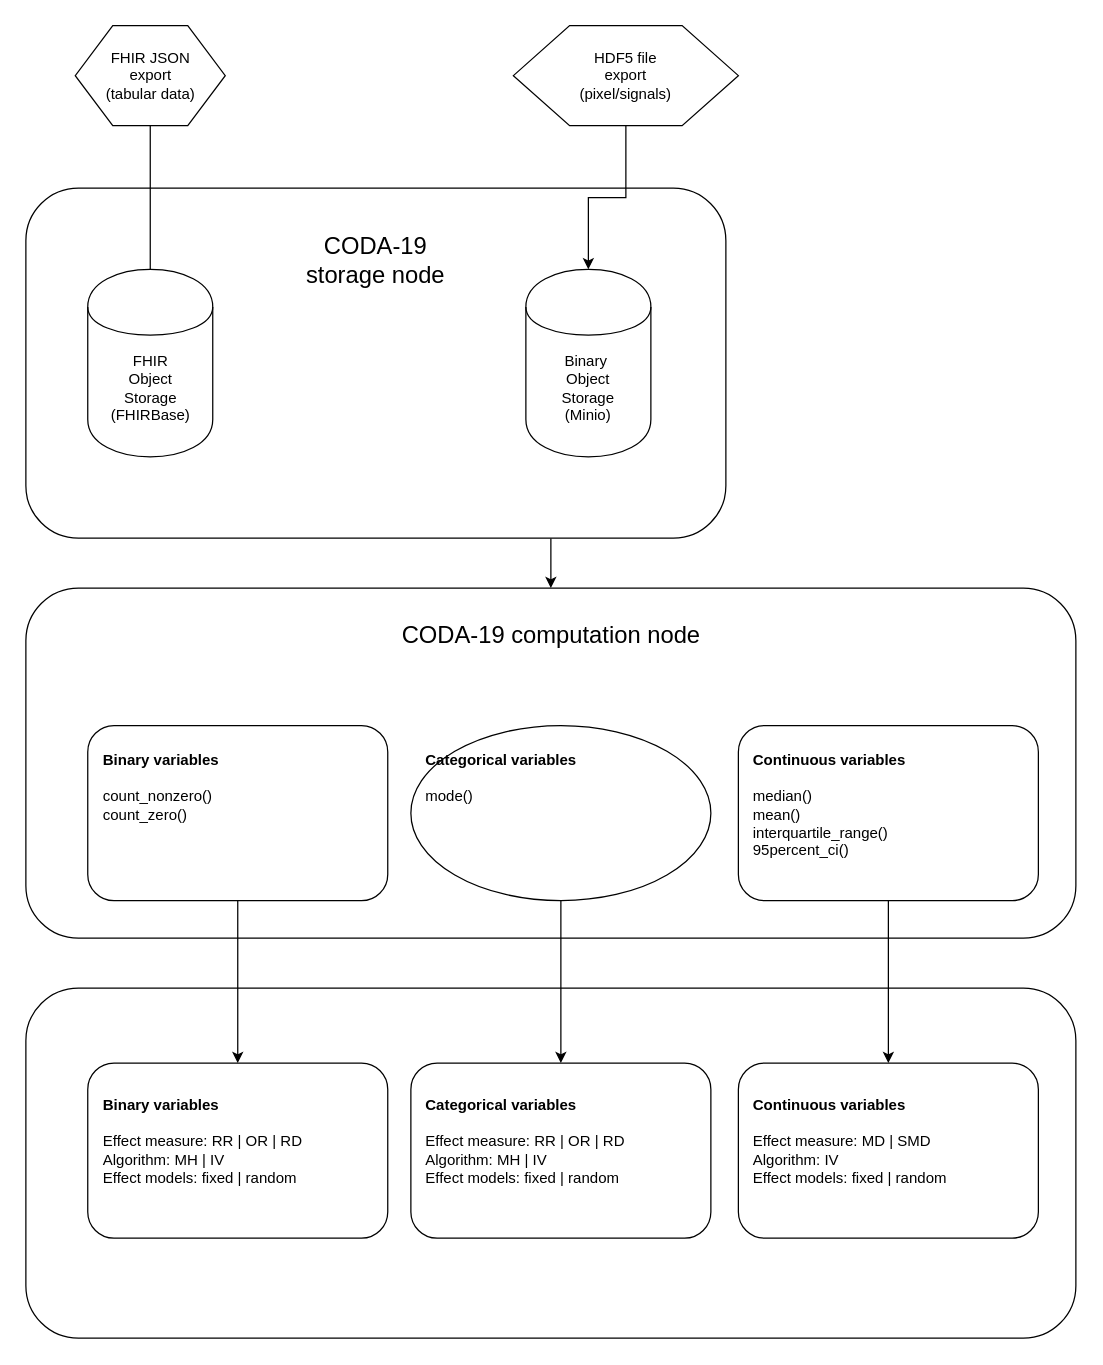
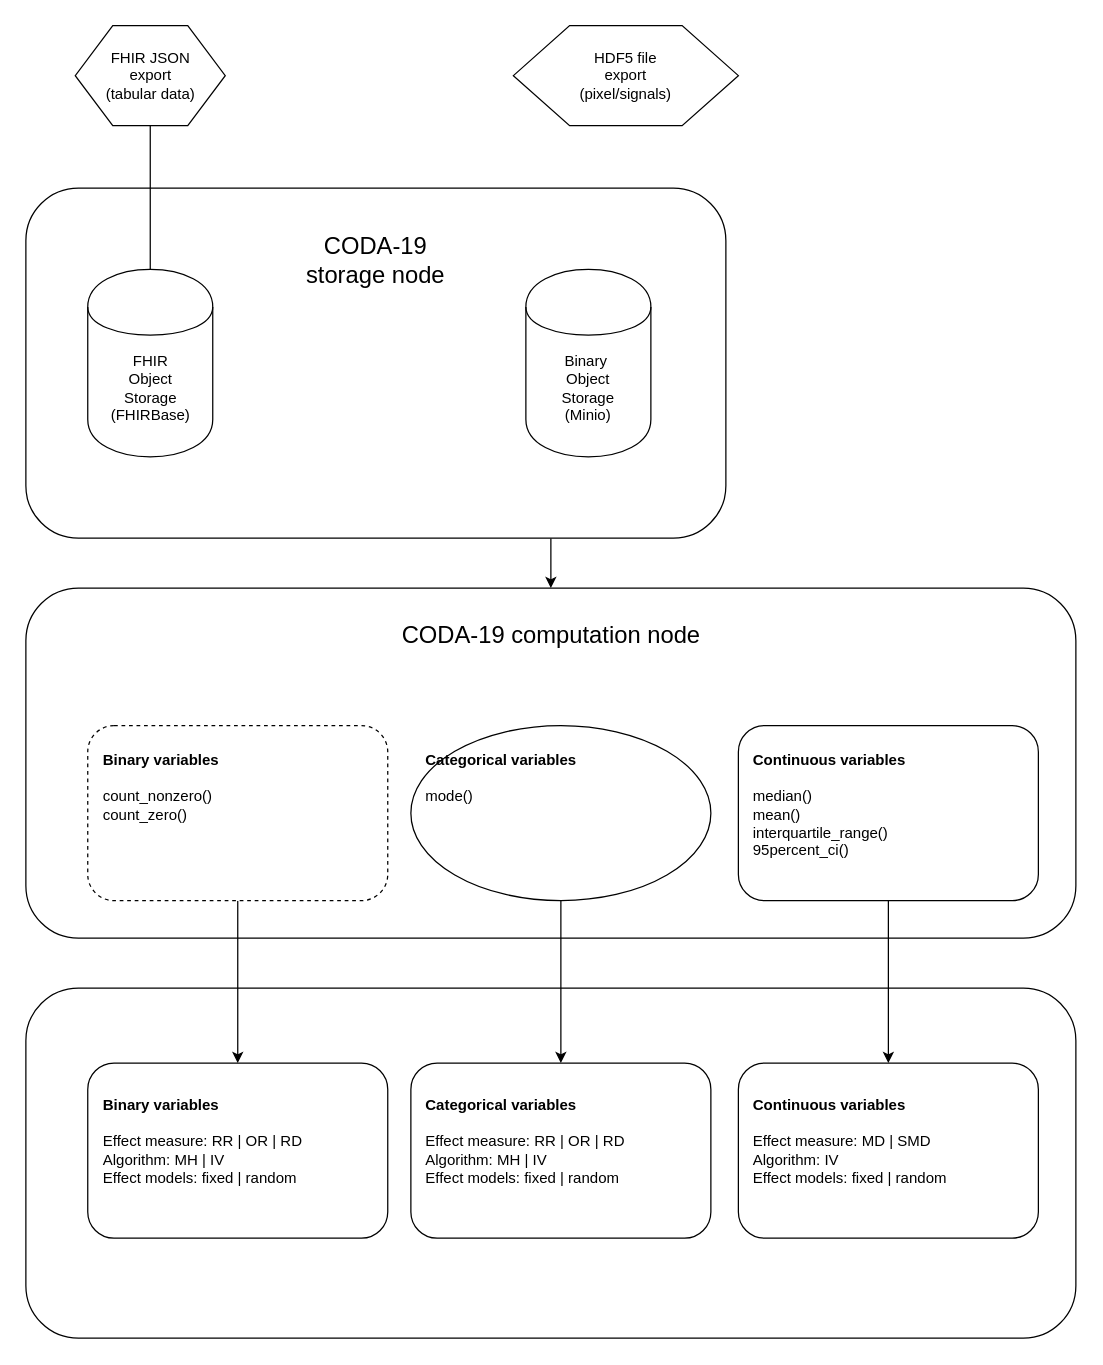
- <mxCell id="12" style="edgeStyle=orthogonalEdgeStyle;rounded=0;orthogonalLoop=1;jettySize=auto;html=1;exitX=0.5;exitY=1;exitDx=0;exitDy=0;entryX=0.5;entryY=0;entryDx=0;entryDy=0;" edge="1" parent="1" source="13" target="8"><mxGeometry relative="1" as="geometry" /></mxCell>
- <mxCell id="11" value="&lt;br&gt;&amp;nbsp; &amp;nbsp;&lt;b&gt;Binary variables&lt;br&gt;&lt;/b&gt;&lt;br&gt;&amp;nbsp; &amp;nbsp;count_nonzero()&lt;br&gt;&amp;nbsp; &amp;nbsp;count_zero()" style="rounded=1;whiteSpace=wrap;html=1;align=left;verticalAlign=top;" vertex="1" parent="1"><mxGeometry x="69.5" y="580" width="240" height="140" as="geometry" /></mxCell>
+ <mxCell id="11" value="&lt;br&gt;&amp;nbsp; &amp;nbsp;&lt;b&gt;Binary variables&lt;br&gt;&lt;/b&gt;&lt;br&gt;&amp;nbsp; &amp;nbsp;count_nonzero()&lt;br&gt;&amp;nbsp; &amp;nbsp;count_zero()" style="rounded=1;whiteSpace=wrap;html=1;align=left;verticalAlign=top;dashed=1;" vertex="1" parent="1"><mxGeometry x="69.5" y="580" width="240" height="140" as="geometry" /></mxCell>
